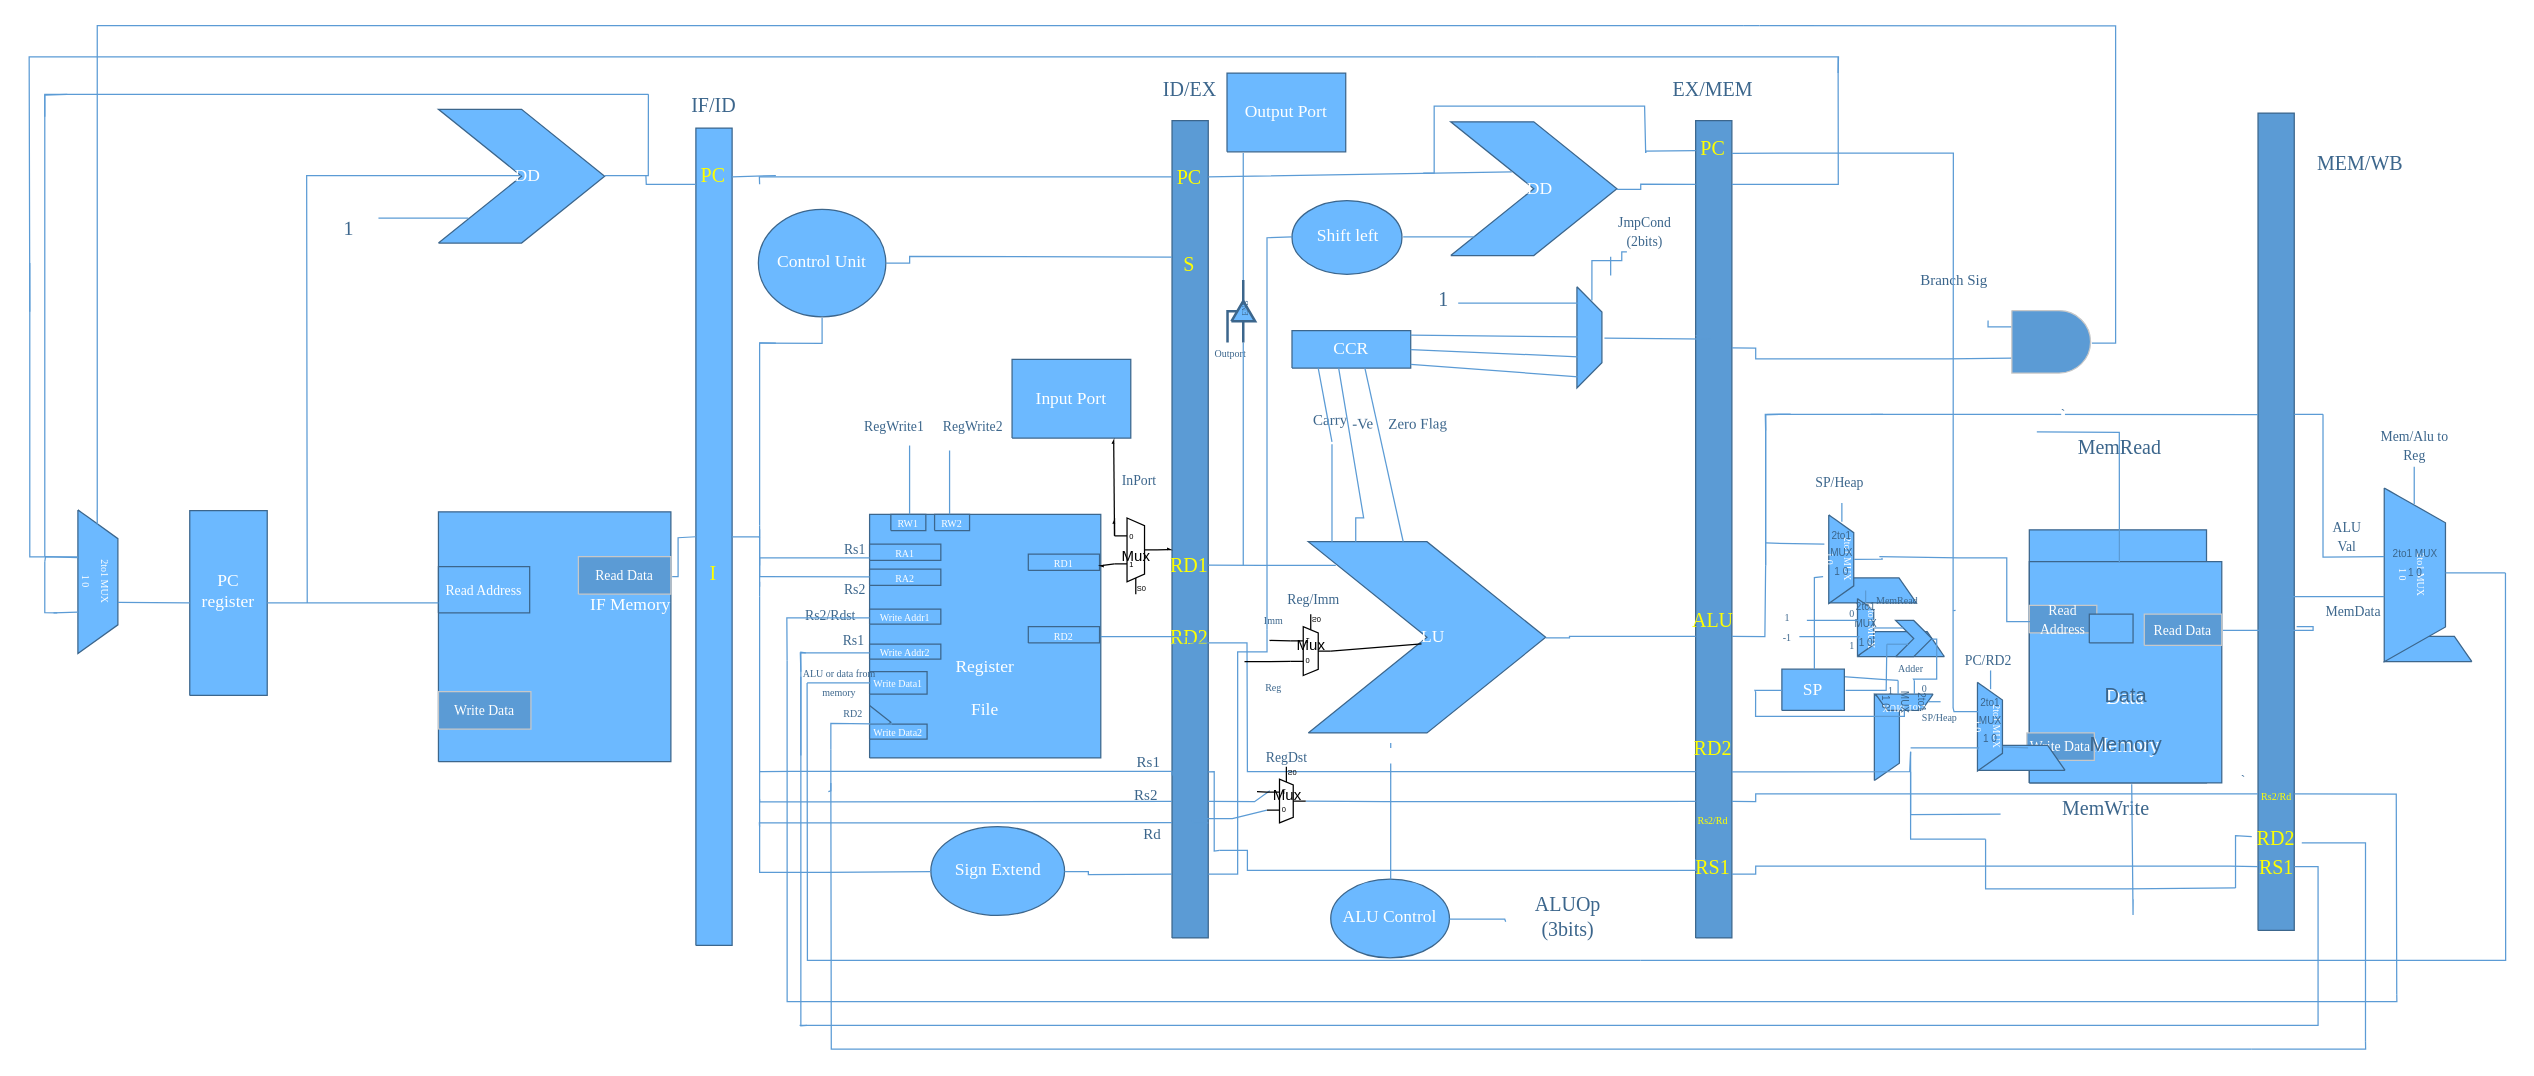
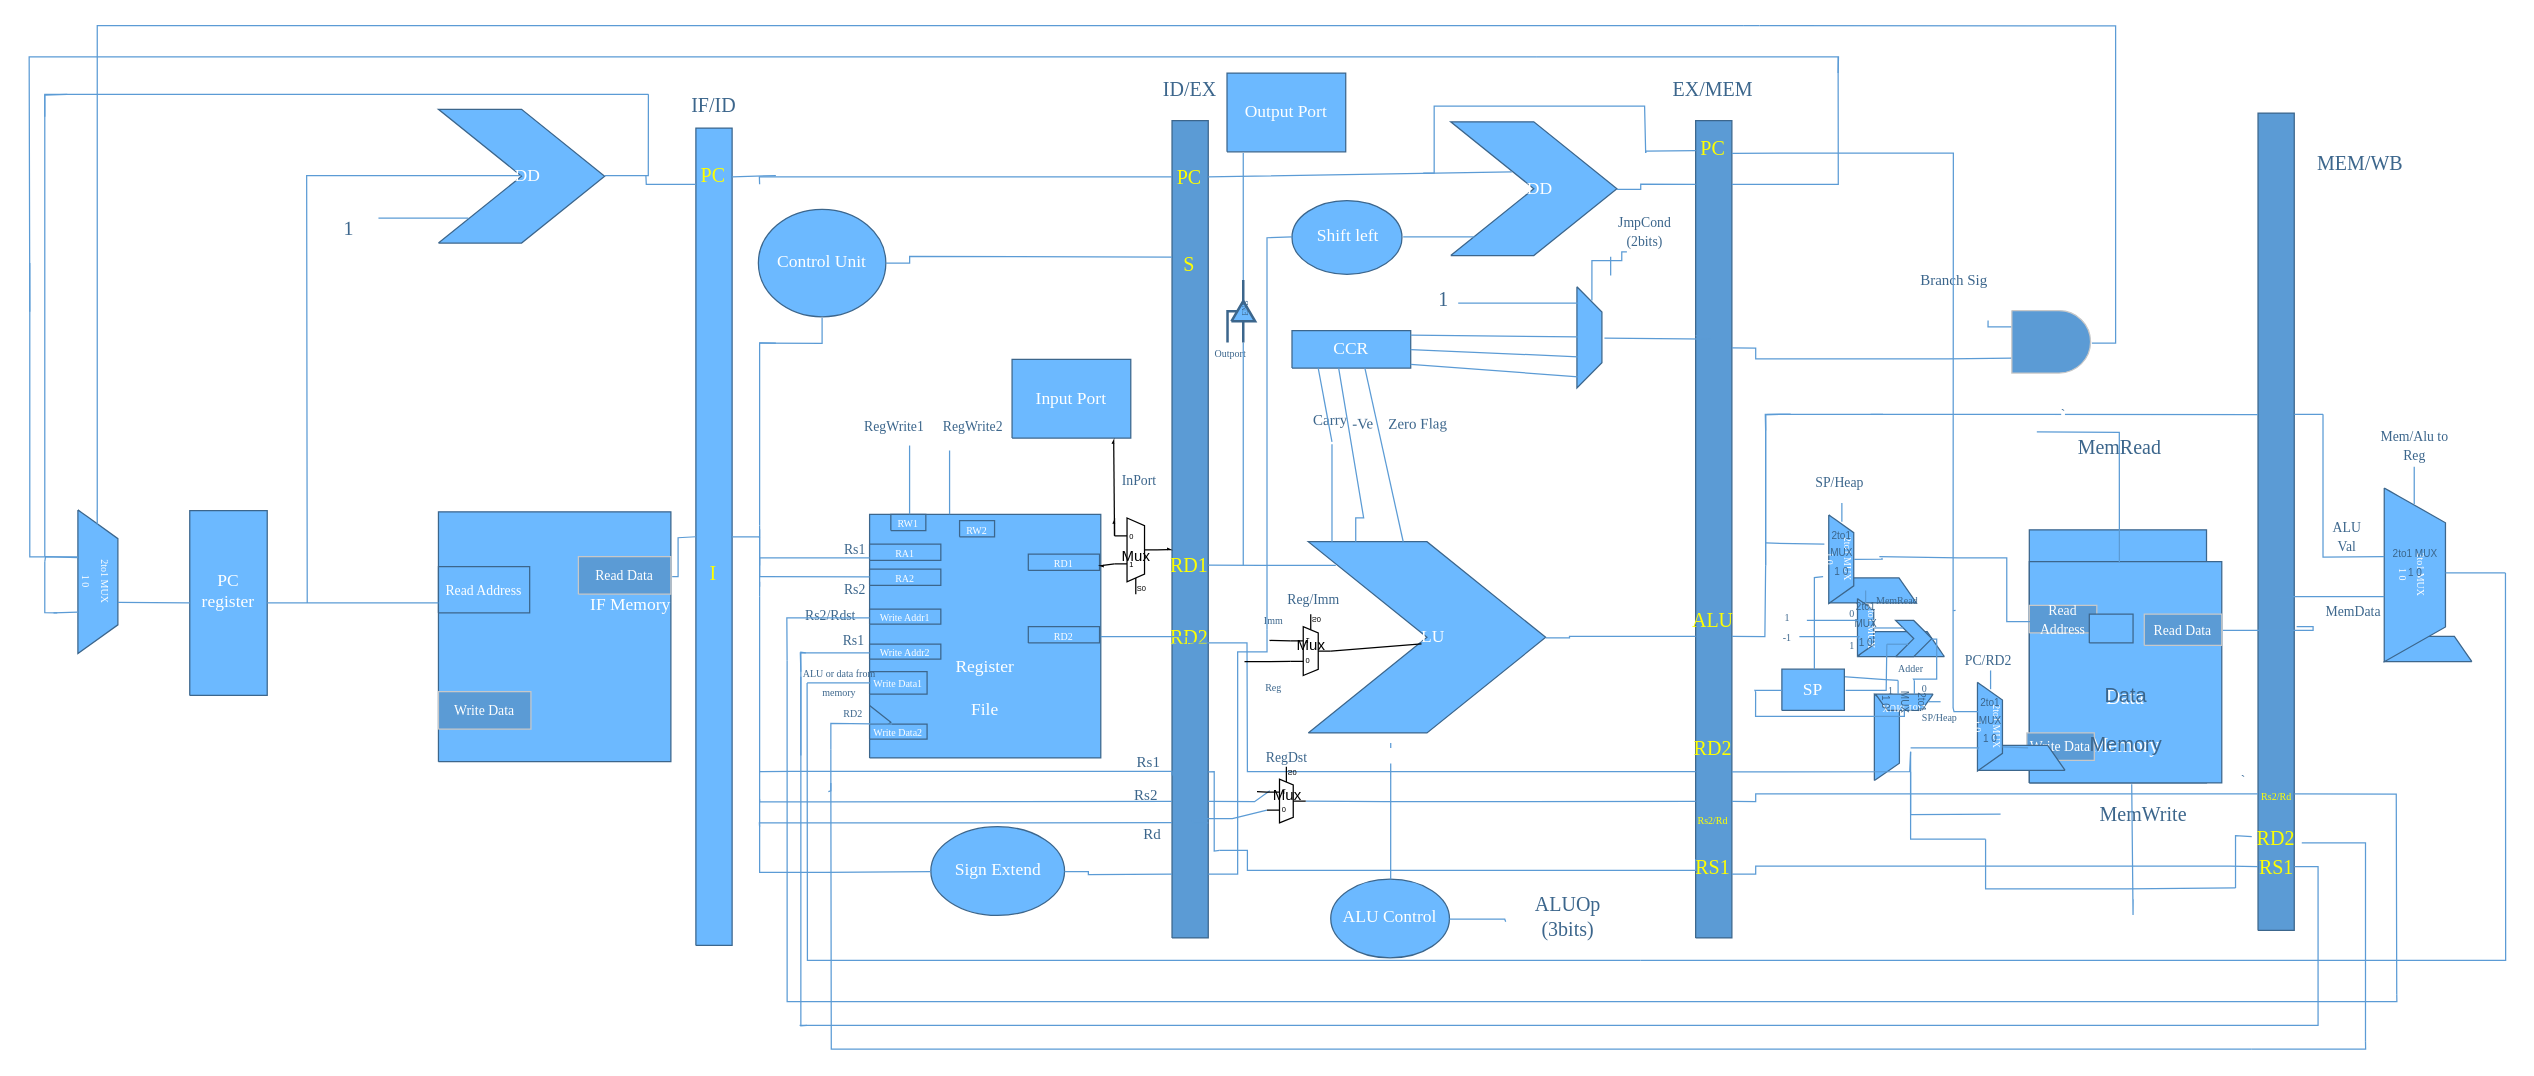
- <mxCell id="15" value="&lt;font style=&quot;font-size:8px;font-family:Calibri;color:#feffff;direction:ltr;letter-spacing:0px;line-height:120%;opacity:1&quot;&gt;RW2&lt;br/&gt;&lt;/font&gt;" style="verticalAlign=middle;align=center;vsdxID=59;fillColor=#6cb9ff;gradientColor=none;shape=stencil(nZBLDoAgDERP0z3SIyjew0SURgSD+Lu9kMZoXLhwN9O+tukAlrNpJg1SzDH4QW/URgNYgZTkjA4UkwJUgGXng+6DX1zLfmoymdXo17xh5zmRJ6Q42BWCfc2oJfdAr+Yv+AP9Cb7OJ3H/2JG1HNGz/84klThPVCc=);strokeColor=#3c668c;spacingTop=-2;spacingBottom=-2;spacingLeft=-2;spacingRight=-2;labelBackgroundColor=none;rounded=0;html=1;whiteSpace=wrap;" parent="11" vertex="1"><mxGeometry x="52" width="28" height="13" as="geometry" /></mxCell>
+ <mxCell id="15" value="&lt;font style=&quot;font-size:8px;font-family:Calibri;color:#feffff;direction:ltr;letter-spacing:0px;line-height:120%;opacity:1&quot;&gt;RW2&lt;br/&gt;&lt;/font&gt;" style="verticalAlign=middle;align=center;vsdxID=59;fillColor=#6cb9ff;gradientColor=none;shape=stencil(nZBLDoAgDERP0z3SIyjew0SURgSD+Lu9kMZoXLhwN9O+tukAlrNpJg1SzDH4QW/URgNYgZTkjA4UkwJUgGXng+6DX1zLfmoymdXo17xh5zmRJ6Q42BWCfc2oJfdAr+Yv+AP9Cb7OJ3H/2JG1HNGz/84klThPVCc=);strokeColor=#3c668c;spacingTop=-2;spacingBottom=-2;spacingLeft=-2;spacingRight=-2;labelBackgroundColor=none;rounded=0;html=1;whiteSpace=wrap;" parent="11" vertex="1"><mxGeometry x="72" y="5" width="28" height="13" as="geometry" /></mxCell>
- <mxCell id="110" value="&lt;font style=&quot;font-size:16px;font-family:Calibri;color:#3c668c;direction:ltr;letter-spacing:0px;line-height:120%;opacity:1&quot;&gt;MemWrite&lt;br/&gt;&lt;/font&gt;" style="verticalAlign=middle;align=center;vsdxID=152;fillColor=none;gradientColor=none;shape=stencil(nZBLDoAgDERP0z3SIyjew0SURgSD+Lu9kMZoXLhwN9O+tukAlrNpJg1SzDH4QW/URgNYgZTkjA4UkwJUgGXng+6DX1zLfmoymdXo17xh5zmRJ6Q42BWCfc2oJfdAr+Yv+AP9Cb7OJ3H/2JG1HNGz/84klThPVCc=);strokeColor=none;strokeWidth=2;labelBackgroundColor=none;rounded=0;html=1;whiteSpace=wrap;" parent="103" vertex="1"><mxGeometry x="29" y="211" width="111" height="25" as="geometry" /></mxCell>
+ <mxCell id="110" value="&lt;font style=&quot;font-size:16px;font-family:Calibri;color:#3c668c;direction:ltr;letter-spacing:0px;line-height:120%;opacity:1&quot;&gt;MemWrite&lt;br/&gt;&lt;/font&gt;" style="verticalAlign=middle;align=center;vsdxID=152;fillColor=none;gradientColor=none;shape=stencil(nZBLDoAgDERP0z3SIyjew0SURgSD+Lu9kMZoXLhwN9O+tukAlrNpJg1SzDH4QW/URgNYgZTkjA4UkwJUgGXng+6DX1zLfmoymdXo17xh5zmRJ6Q42BWCfc2oJfdAr+Yv+AP9Cb7OJ3H/2JG1HNGz/84klThPVCc=);strokeColor=none;strokeWidth=2;labelBackgroundColor=none;rounded=0;html=1;whiteSpace=wrap;" parent="103" vertex="1"><mxGeometry x="59" y="216" width="111" height="25" as="geometry" /></mxCell>
